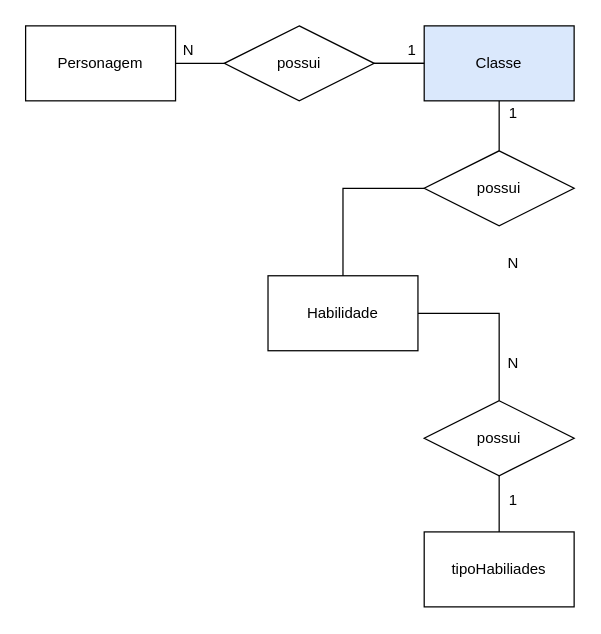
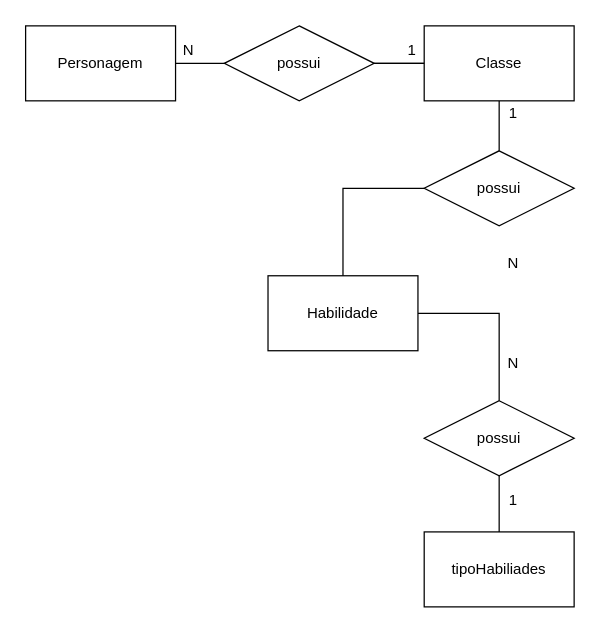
- <mxCell id="4" value="&lt;font style=&quot;vertical-align: inherit&quot;&gt;&lt;font style=&quot;vertical-align: inherit&quot;&gt;Classe&lt;br&gt;&lt;/font&gt;&lt;/font&gt;" style="rounded=0;whiteSpace=wrap;html=1;fillColor=#dae8fc;" parent="1" vertex="1"><mxGeometry x="339" y="20" width="120" height="60" as="geometry" /></mxCell>
+ <mxCell id="4" value="&lt;font style=&quot;vertical-align: inherit&quot;&gt;&lt;font style=&quot;vertical-align: inherit&quot;&gt;Classe&lt;br&gt;&lt;/font&gt;&lt;/font&gt;" style="rounded=0;whiteSpace=wrap;html=1;" parent="1" vertex="1"><mxGeometry x="339" y="20" width="120" height="60" as="geometry" /></mxCell>
